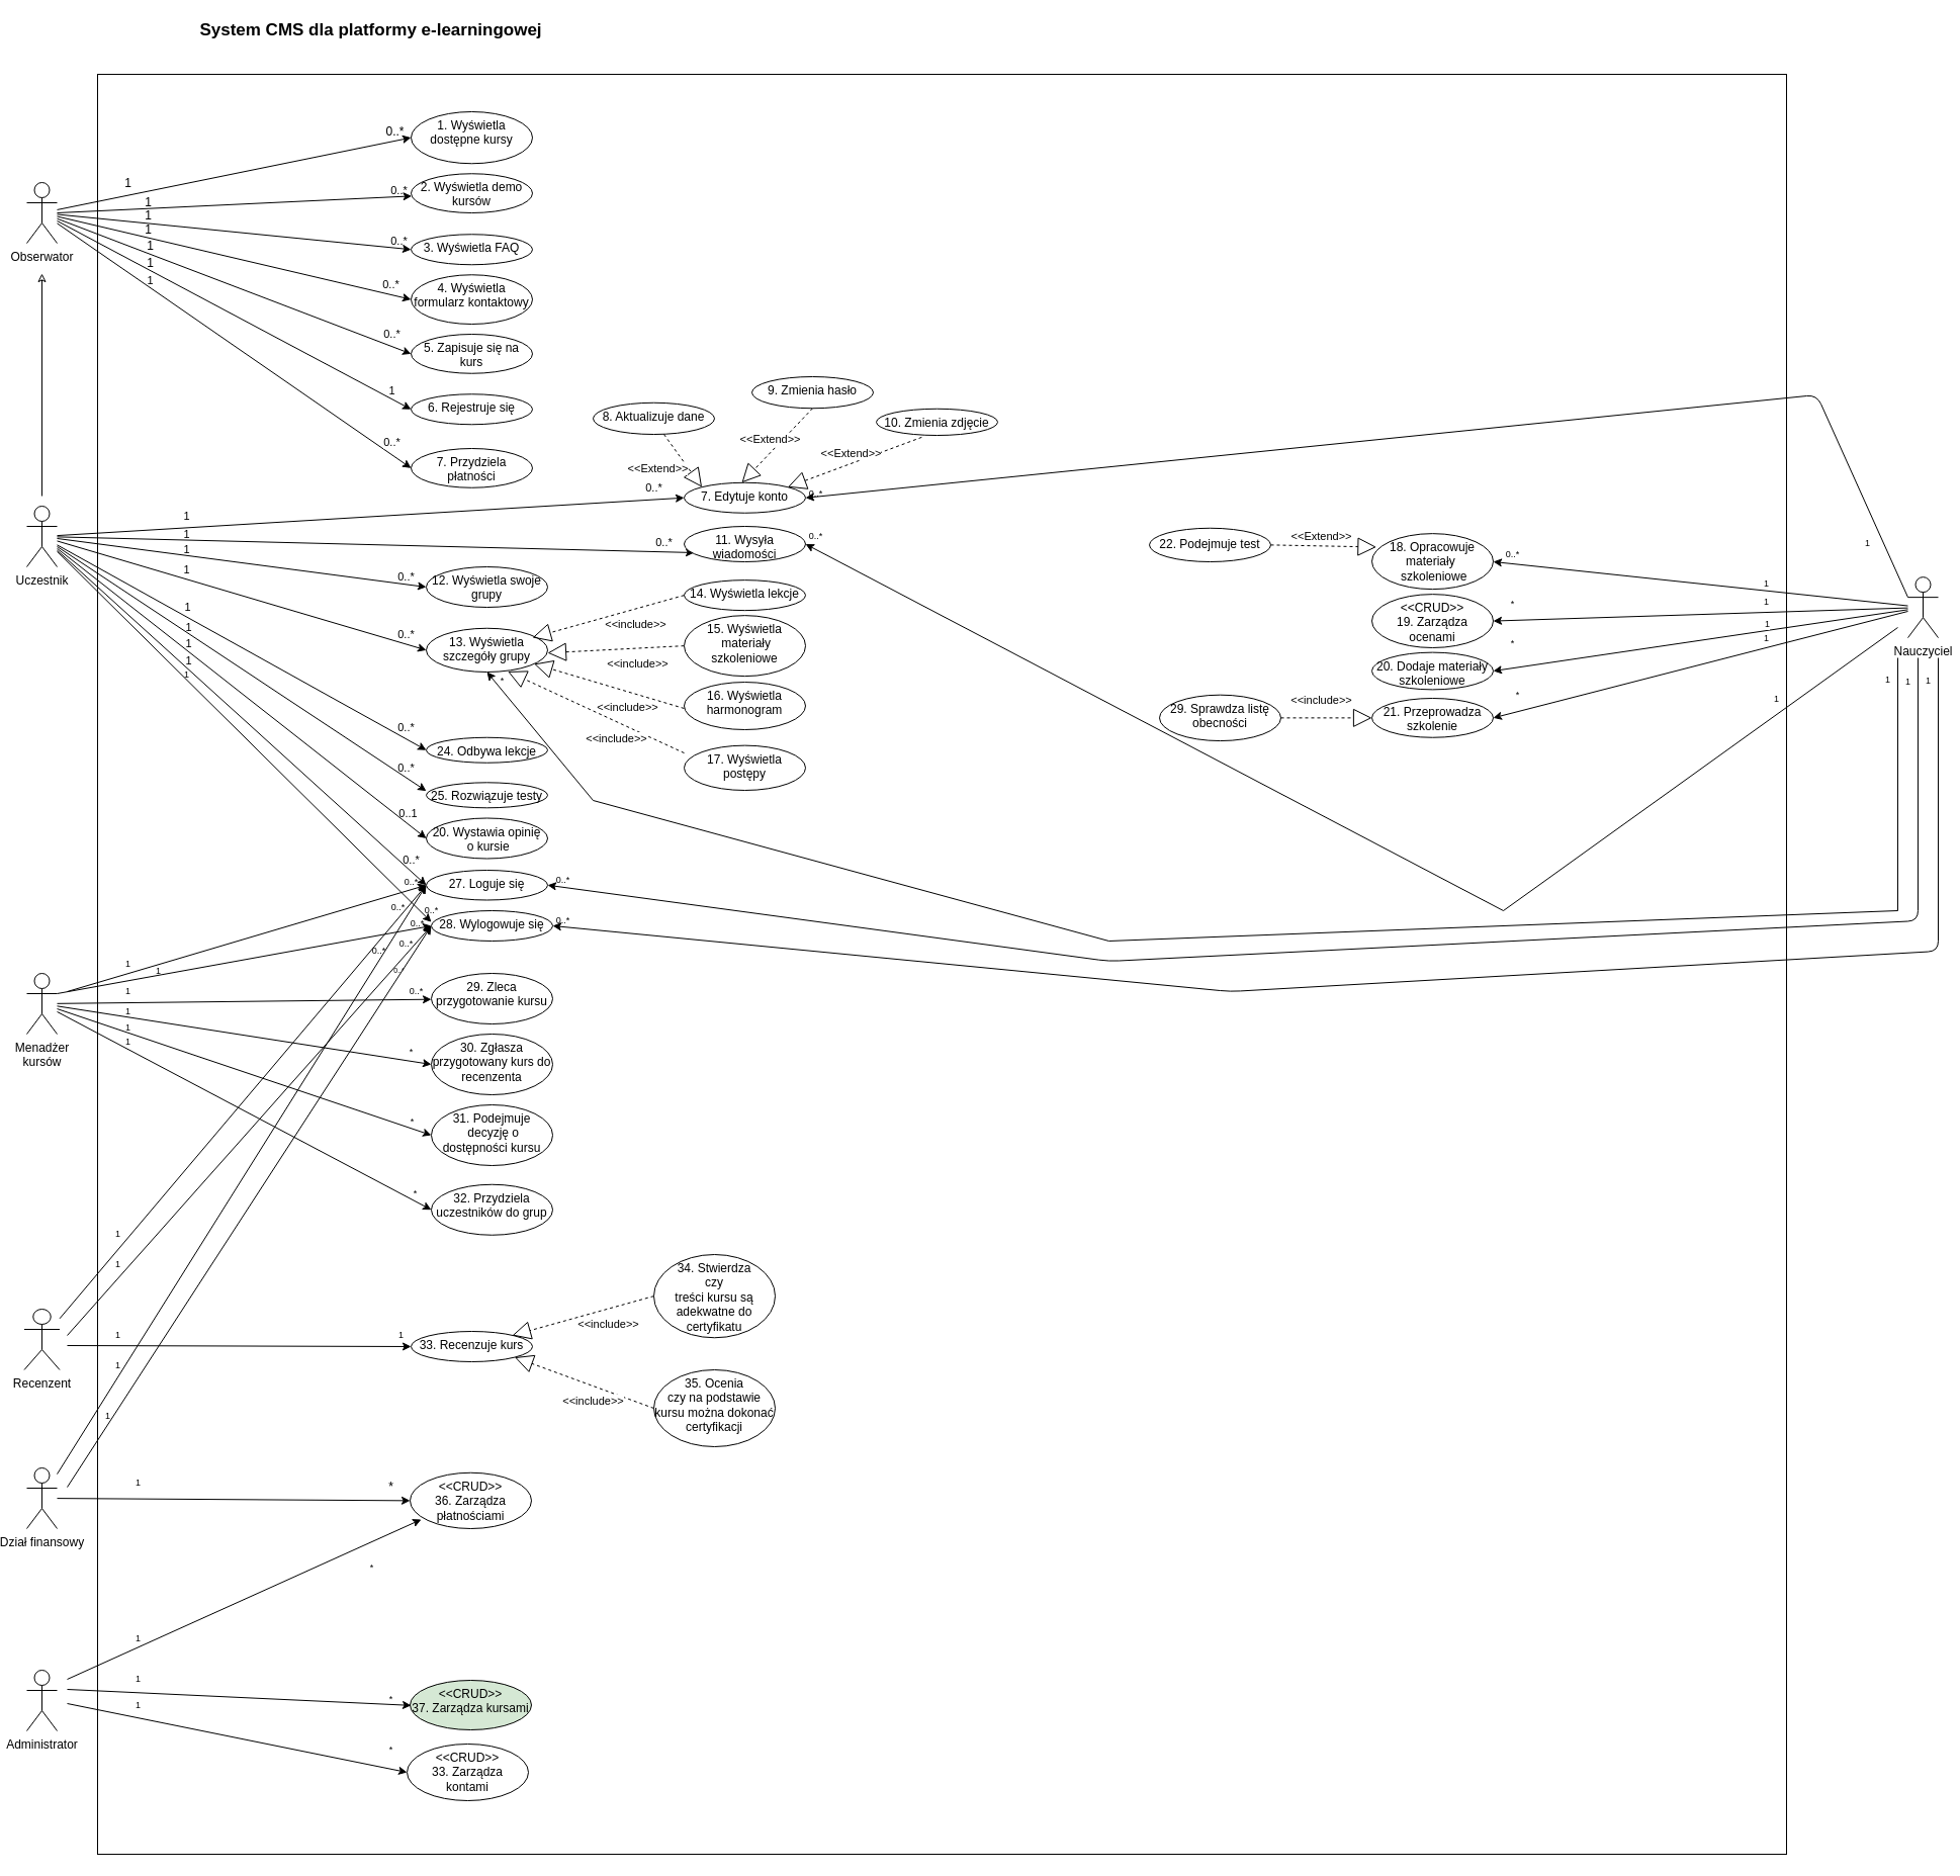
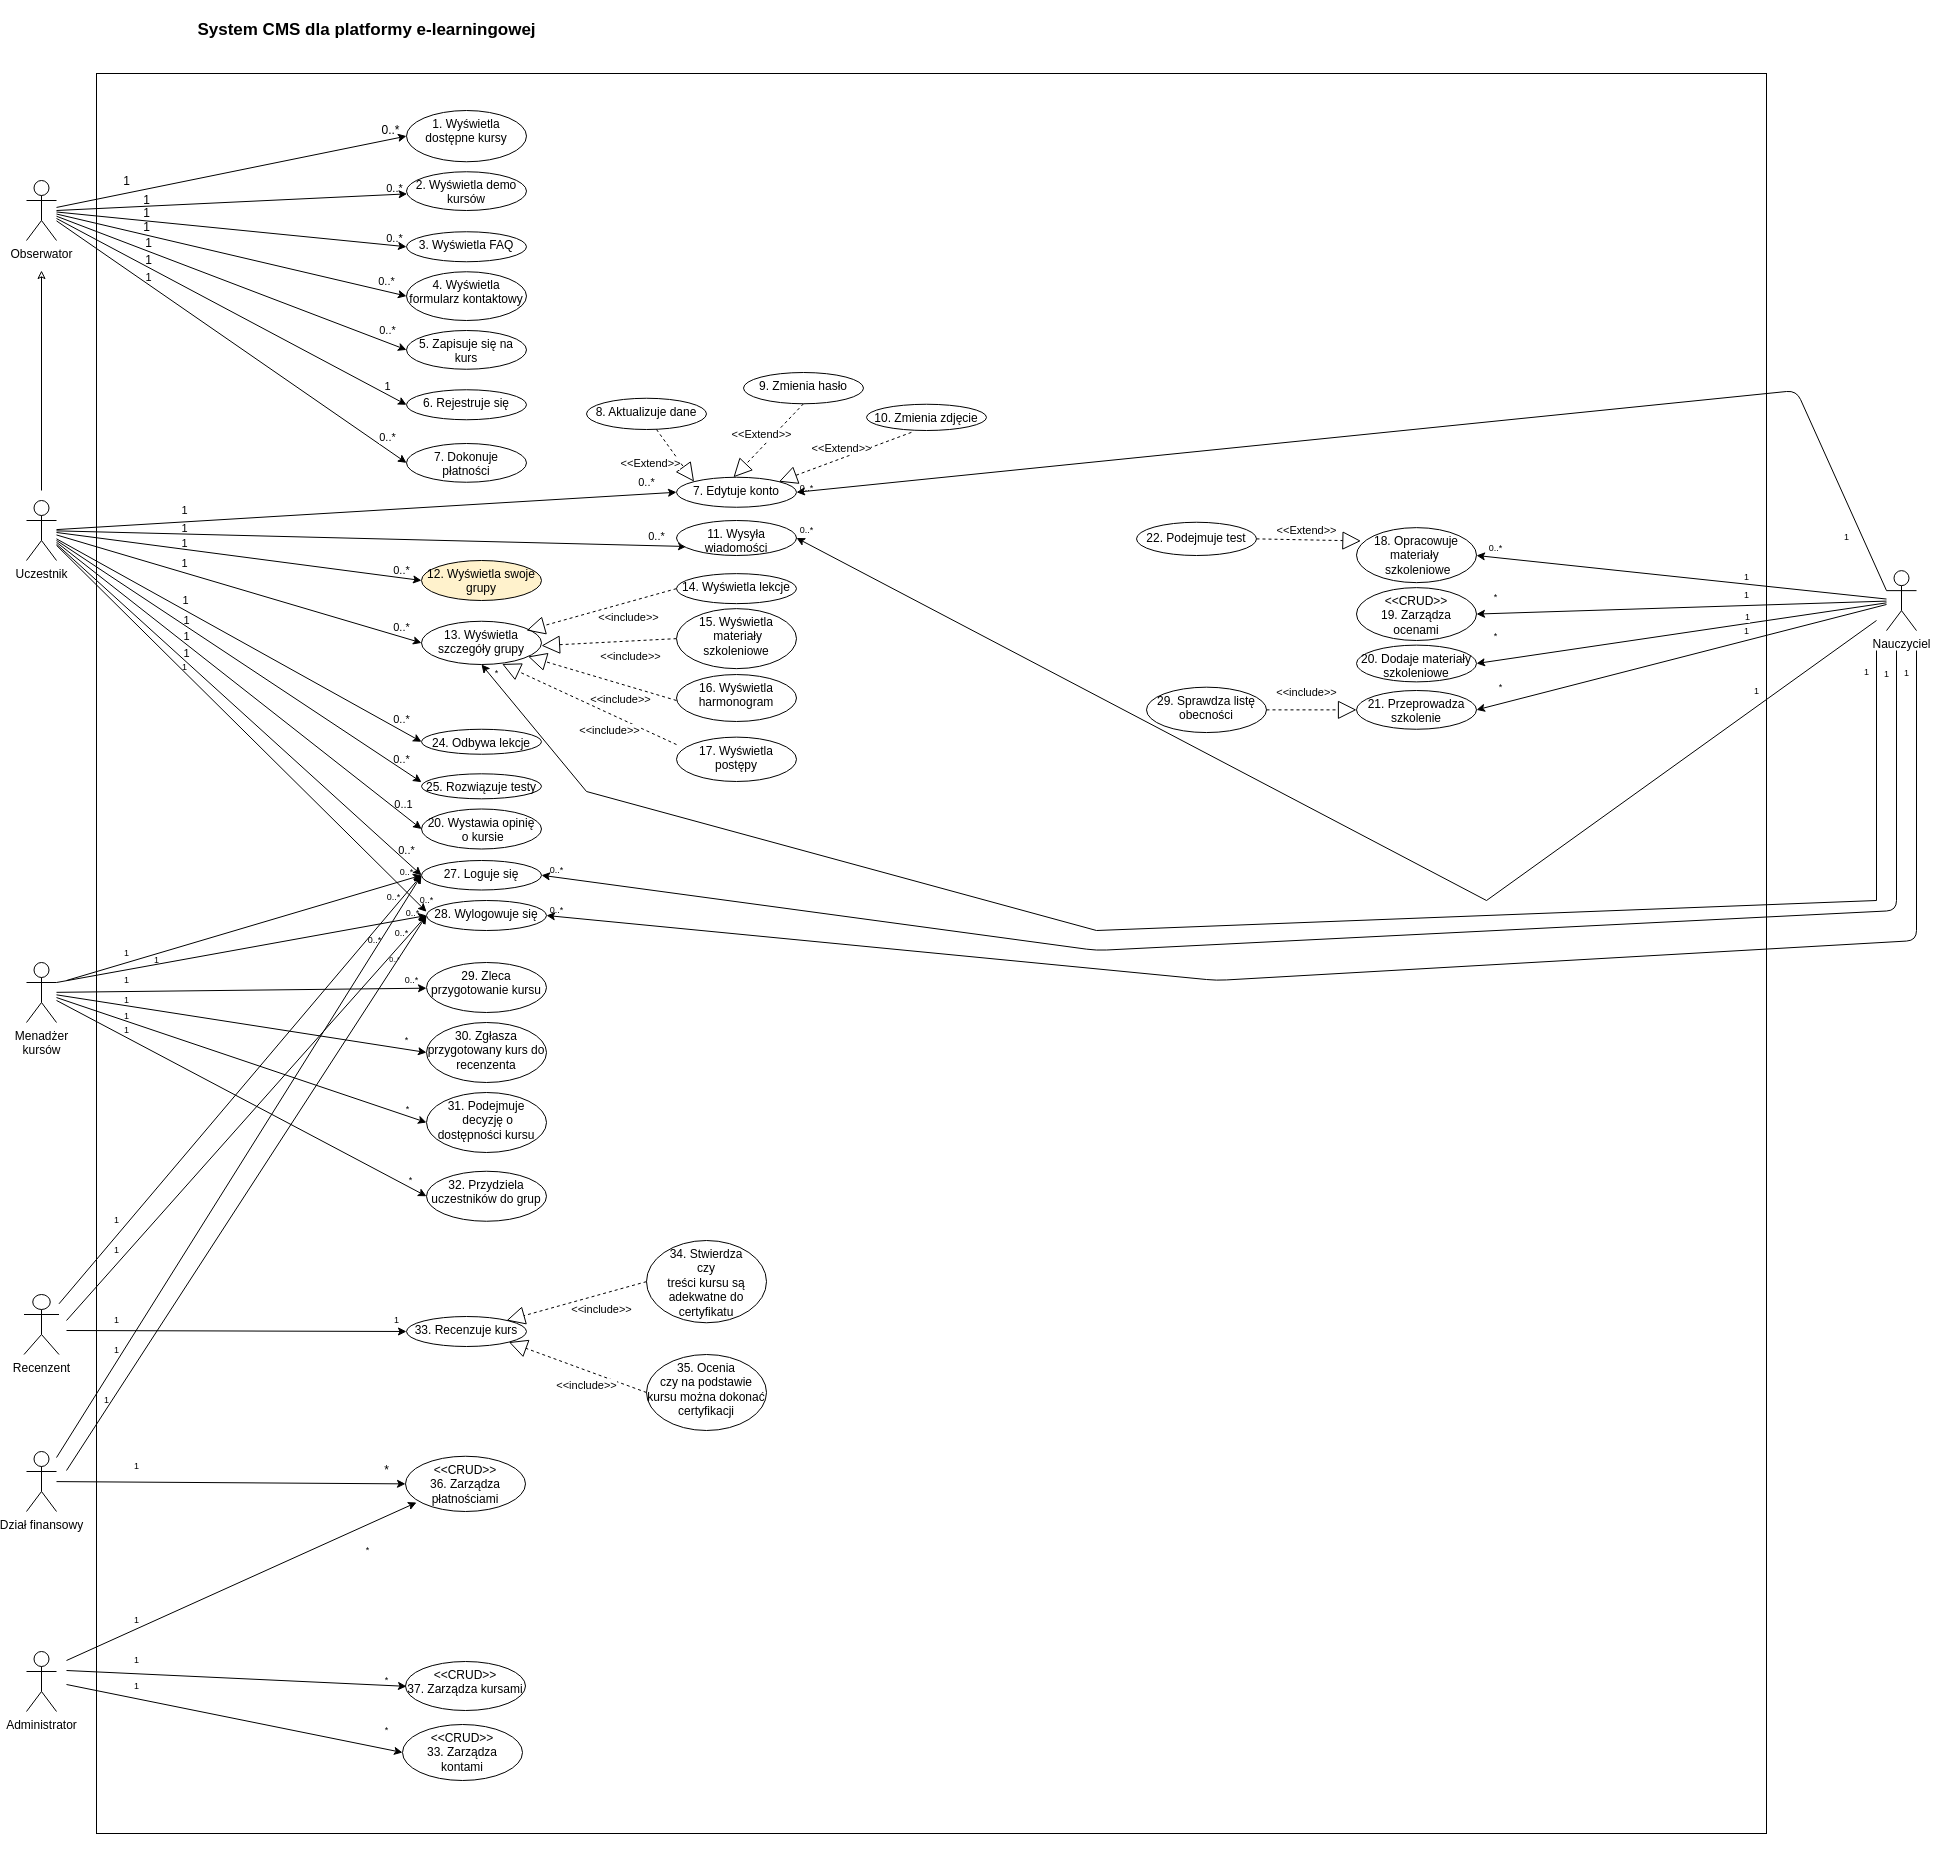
- <mxCell id="47" value="7. Przydziela &lt;br&gt;płatności" style="ellipse;whiteSpace=wrap;html=1;verticalAlign=top;" parent="1" vertex="1"><mxGeometry x="403" y="443" width="120" height="38.75" as="geometry" /></mxCell>
+ <mxCell id="47" value="7. Dokonuje &lt;br&gt;płatności" style="ellipse;whiteSpace=wrap;html=1;verticalAlign=top;" parent="1" vertex="1"><mxGeometry x="403" y="443" width="120" height="38.75" as="geometry" /></mxCell>
- <mxCell id="24" value="12. Wyświetla swoje grupy" style="ellipse;whiteSpace=wrap;html=1;verticalAlign=top;" parent="1" vertex="1"><mxGeometry x="418" y="560" width="120" height="40" as="geometry" /></mxCell>
+ <mxCell id="24" value="12. Wyświetla swoje grupy" style="ellipse;whiteSpace=wrap;html=1;verticalAlign=top;fillColor=#fff2cc;" parent="1" vertex="1"><mxGeometry x="418" y="560" width="120" height="40" as="geometry" /></mxCell>
- <mxCell id="93" value="&amp;lt;&amp;lt;CRUD&amp;gt;&amp;gt;&lt;br&gt;37. Zarządza kursami" style="ellipse;whiteSpace=wrap;html=1;verticalAlign=top;fillColor=#d5e8d4;" parent="1" vertex="1"><mxGeometry x="402" y="1661" width="120" height="49" as="geometry" /></mxCell>
+ <mxCell id="93" value="&amp;lt;&amp;lt;CRUD&amp;gt;&amp;gt;&lt;br&gt;37. Zarządza kursami" style="ellipse;whiteSpace=wrap;html=1;verticalAlign=top;" parent="1" vertex="1"><mxGeometry x="402" y="1661" width="120" height="49" as="geometry" /></mxCell>
